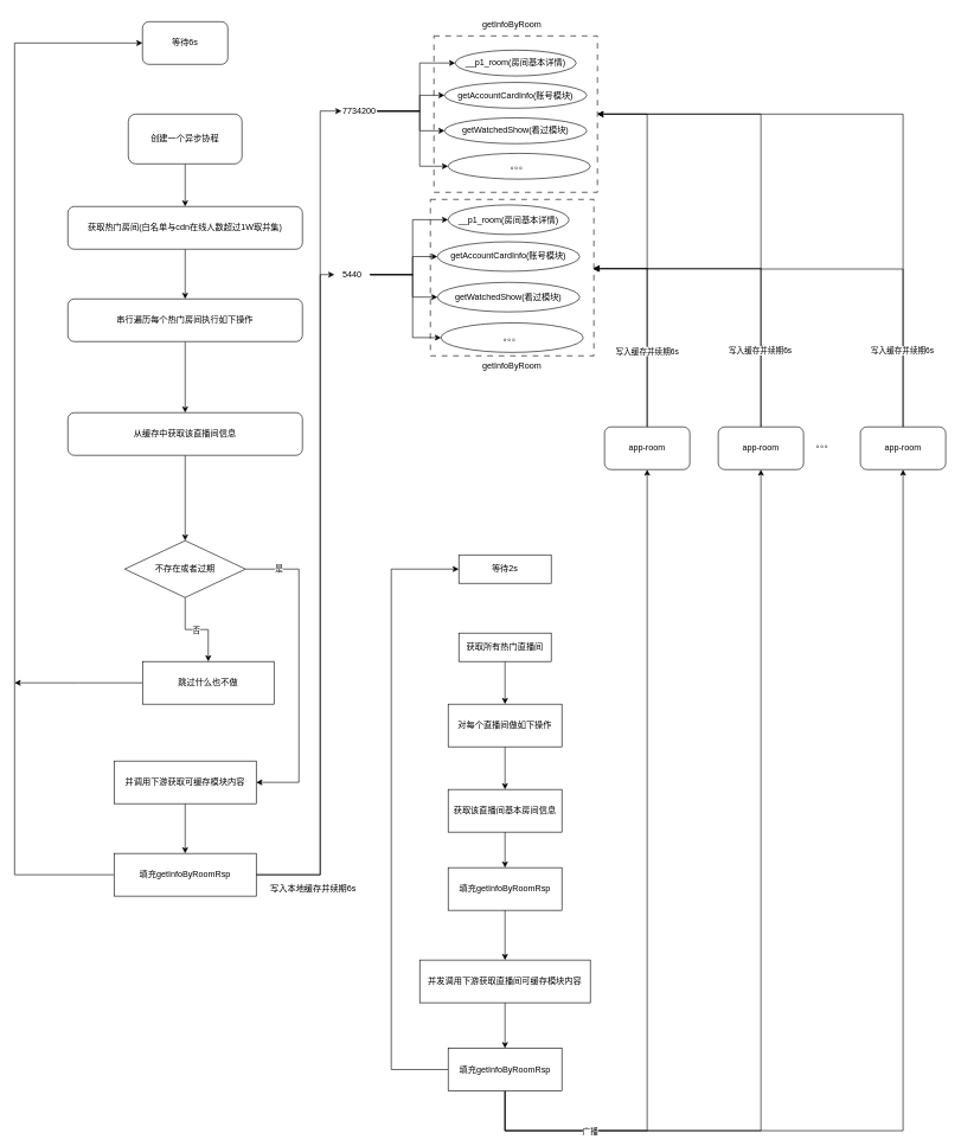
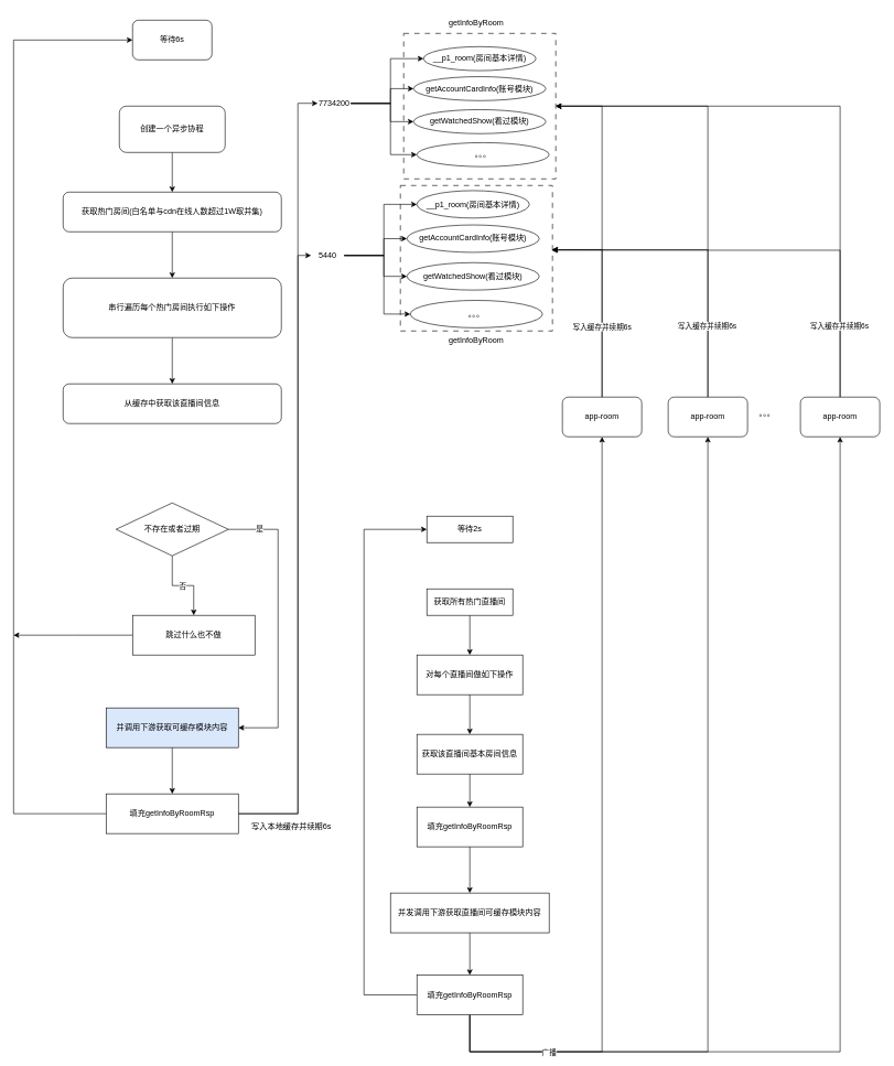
- <mxCell id="63" value="串行遍历每个热门房间执行如下操作" style="rounded=1;whiteSpace=wrap;html=1;" vertex="1" parent="1"><mxGeometry x="95" y="420" width="330" height="60" as="geometry" /></mxCell>
+ <mxCell id="63" value="串行遍历每个热门房间执行如下操作" style="rounded=1;whiteSpace=wrap;html=1;" vertex="1" parent="1"><mxGeometry x="95" y="420" width="330" height="90" as="geometry" /></mxCell>
- <mxCell id="64" style="edgeStyle=orthogonalEdgeStyle;rounded=0;orthogonalLoop=1;jettySize=auto;html=1;" edge="1" parent="1" source="65" target="70"><mxGeometry relative="1" as="geometry" /></mxCell>
- <mxCell id="74" value="并调用下游获取可缓存模块内容" style="rounded=0;whiteSpace=wrap;html=1;" vertex="1" parent="1"><mxGeometry x="160" y="1070" width="200" height="60" as="geometry" /></mxCell>
+ <mxCell id="74" value="并调用下游获取可缓存模块内容" style="rounded=0;whiteSpace=wrap;html=1;fillColor=#dae8fc;" vertex="1" parent="1"><mxGeometry x="160" y="1070" width="200" height="60" as="geometry" /></mxCell>
